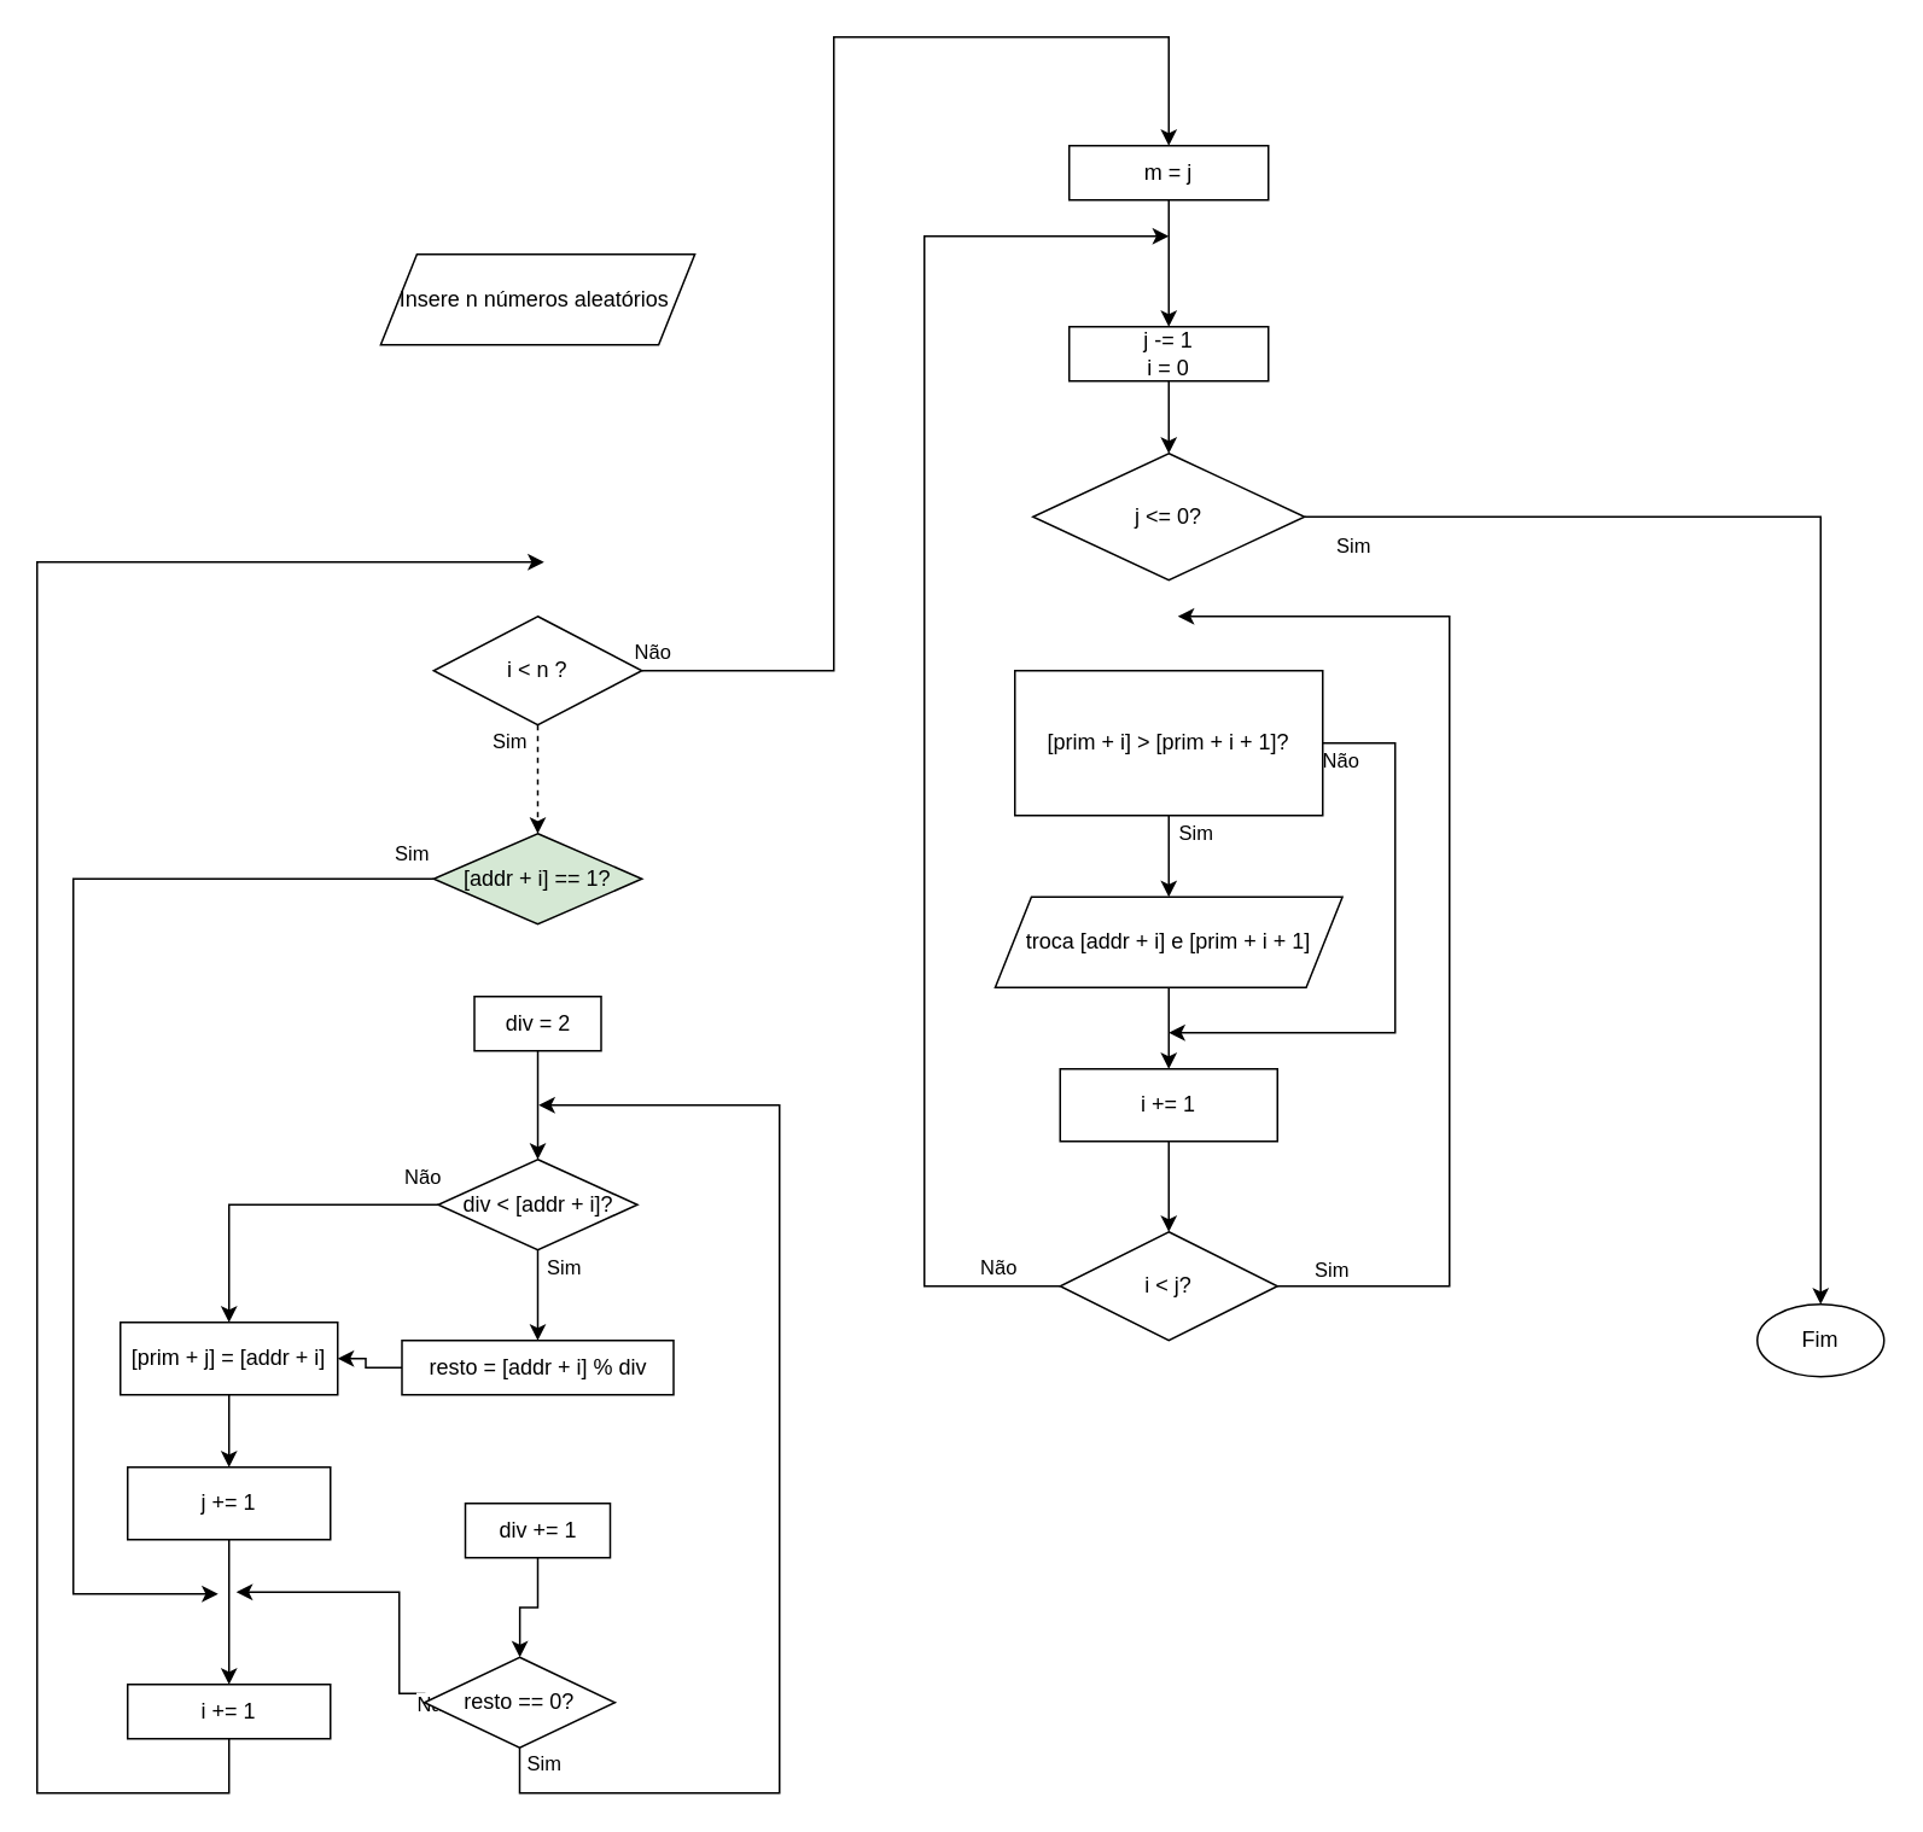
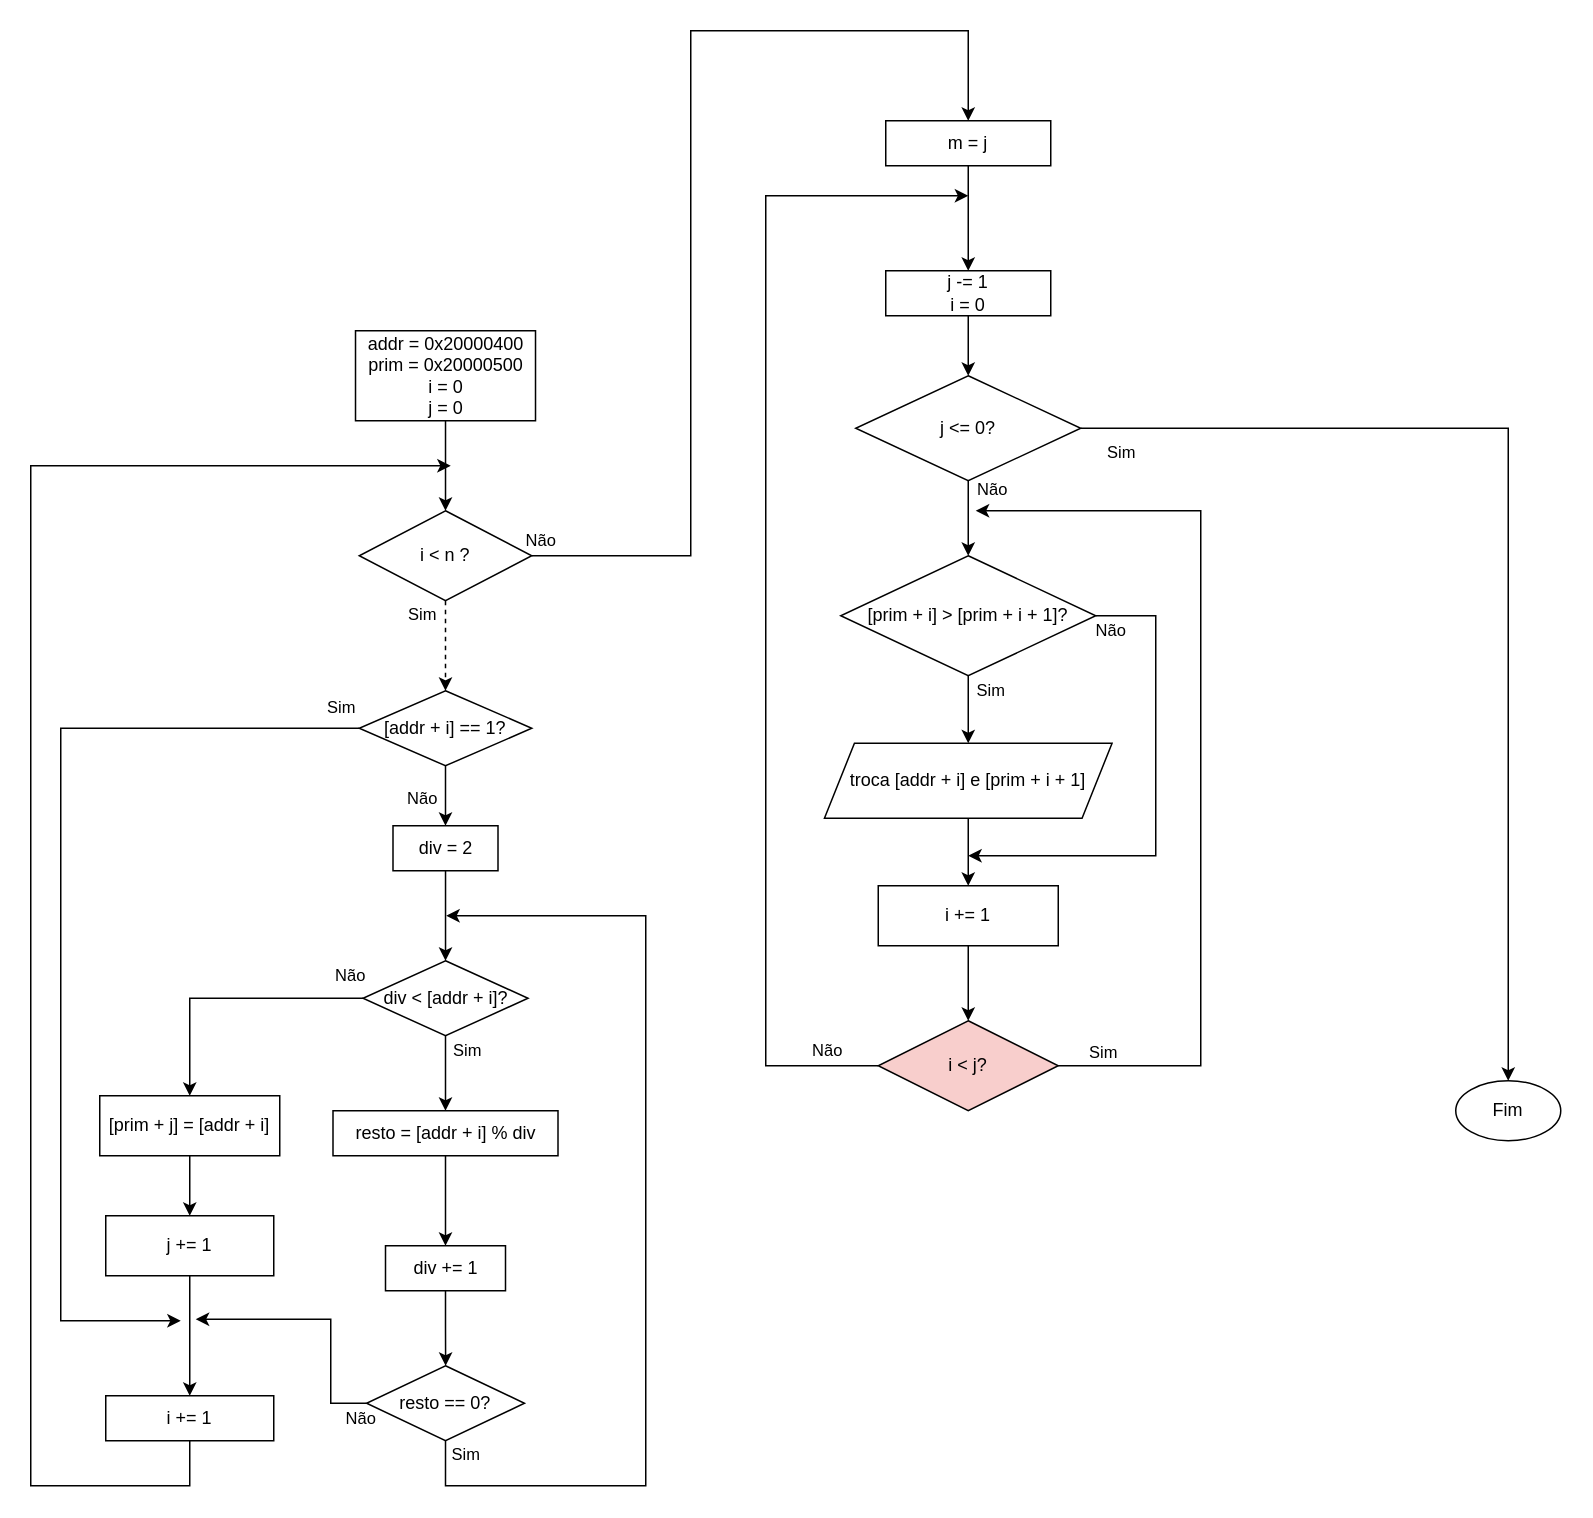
- <mxCell id="30" value="Insere n números aleatórios&amp;nbsp;" style="shape=parallelogram;perimeter=parallelogramPerimeter;whiteSpace=wrap;html=1;fixedSize=1;" parent="1" vertex="1"><mxGeometry x="209.75" y="140" width="173.49" height="50" as="geometry" /></mxCell>
+ <mxCell id="44" value="addr = 0x20000400&lt;br&gt;prim = 0x20000500&lt;br&gt;i = 0&lt;br&gt;j = 0" style="rounded=0;whiteSpace=wrap;html=1;" vertex="1" parent="1"><mxGeometry x="236.51" y="220" width="120" height="60" as="geometry" /></mxCell>
+ <mxCell id="43" value="" style="edgeStyle=orthogonalEdgeStyle;rounded=0;orthogonalLoop=1;jettySize=auto;html=1;" edge="1" parent="1" source="44" target="29"><mxGeometry relative="1" as="geometry" /></mxCell>
+ <mxCell id="31" style="edgeStyle=orthogonalEdgeStyle;rounded=0;orthogonalLoop=1;jettySize=auto;html=1;entryX=0.5;entryY=0;entryDx=0;entryDy=0;" parent="1" source="35" target="38" edge="1"><mxGeometry relative="1" as="geometry" /></mxCell>
+ <mxCell id="32" value="Não" style="edgeLabel;html=1;align=center;verticalAlign=middle;resizable=0;points=[];" parent="31" vertex="1" connectable="0"><mxGeometry x="-0.813" relative="1" as="geometry"><mxPoint x="15" as="offset" /></mxGeometry></mxCell>
- <mxCell id="38" value="[prim + i] &amp;gt; [prim + i + 1]?" style="whiteSpace=wrap;html=1;rounded=0;" parent="1" vertex="1"><mxGeometry x="560" y="370" width="170" height="80" as="geometry" /></mxCell>
+ <mxCell id="38" value="[prim + i] &amp;gt; [prim + i + 1]?" style="rhombus;whiteSpace=wrap;html=1;" parent="1" vertex="1"><mxGeometry x="560" y="370" width="170" height="80" as="geometry" /></mxCell>
- <mxCell id="6" value="[addr + i] == 1?" style="rhombus;whiteSpace=wrap;html=1;fillColor=#d5e8d4;" parent="1" vertex="1"><mxGeometry x="239" y="460" width="115" height="50" as="geometry" /></mxCell>
+ <mxCell id="6" value="[addr + i] == 1?" style="rhombus;whiteSpace=wrap;html=1;" parent="1" vertex="1"><mxGeometry x="239" y="460" width="115" height="50" as="geometry" /></mxCell>
+ <mxCell id="2" style="edgeStyle=orthogonalEdgeStyle;rounded=0;orthogonalLoop=1;jettySize=auto;html=1;entryX=0.5;entryY=0;entryDx=0;entryDy=0;" parent="1" source="6" target="12" edge="1"><mxGeometry relative="1" as="geometry" /></mxCell>
+ <mxCell id="3" value="Não" style="edgeLabel;html=1;align=center;verticalAlign=middle;resizable=0;points=[];" parent="2" vertex="1" connectable="0"><mxGeometry x="0.8" y="1" relative="1" as="geometry"><mxPoint x="-17" y="-15" as="offset" /></mxGeometry></mxCell>
- <mxCell id="52" value="i &amp;lt; j?" style="rhombus;whiteSpace=wrap;html=1;" vertex="1" parent="1"><mxGeometry x="585" y="680" width="120" height="60" as="geometry" /></mxCell>
+ <mxCell id="52" value="i &amp;lt; j?" style="rhombus;whiteSpace=wrap;html=1;fillColor=#f8cecc;" vertex="1" parent="1"><mxGeometry x="585" y="680" width="120" height="60" as="geometry" /></mxCell>
- <mxCell id="17" value="" style="edgeStyle=orthogonalEdgeStyle;rounded=0;orthogonalLoop=1;jettySize=auto;html=1;" edge="1" parent="1" source="18" target="8"><mxGeometry relative="1" as="geometry" /></mxCell>
+ <mxCell id="17" value="" style="edgeStyle=orthogonalEdgeStyle;rounded=0;orthogonalLoop=1;jettySize=auto;html=1;" edge="1" parent="1" source="18" target="25"><mxGeometry relative="1" as="geometry" /></mxCell>
- <mxCell id="21" value="resto == 0?" style="rhombus;whiteSpace=wrap;html=1;" parent="1" vertex="1"><mxGeometry x="233.89" y="915" width="105.25" height="50" as="geometry" /></mxCell>
+ <mxCell id="21" value="resto == 0?" style="rhombus;whiteSpace=wrap;html=1;" parent="1" vertex="1"><mxGeometry x="243.89" y="910" width="105.25" height="50" as="geometry" /></mxCell>
